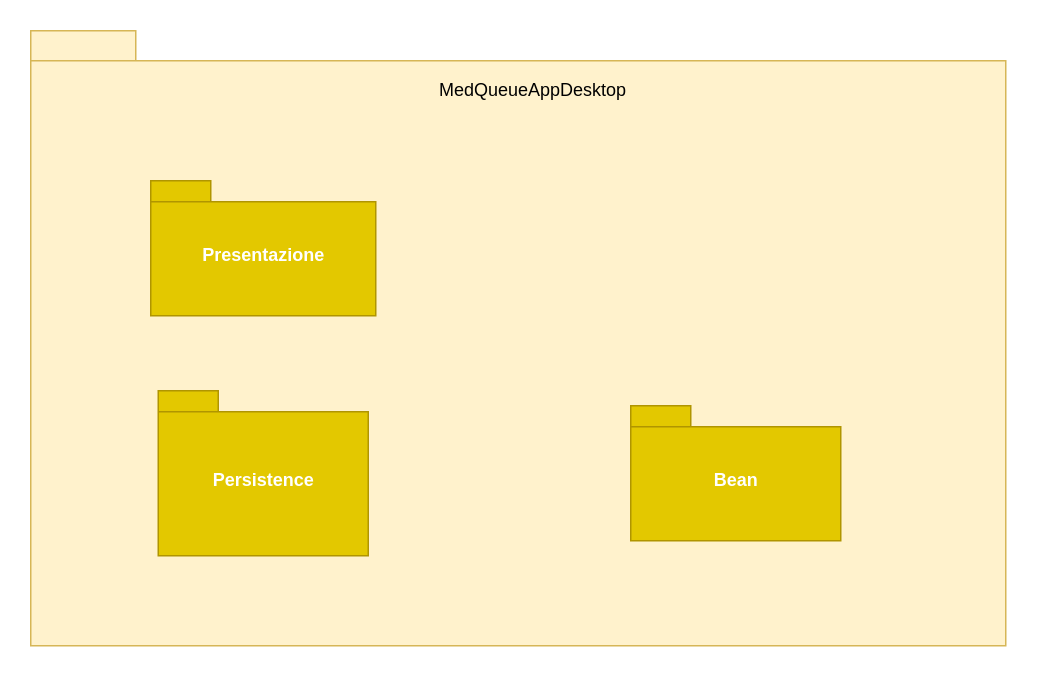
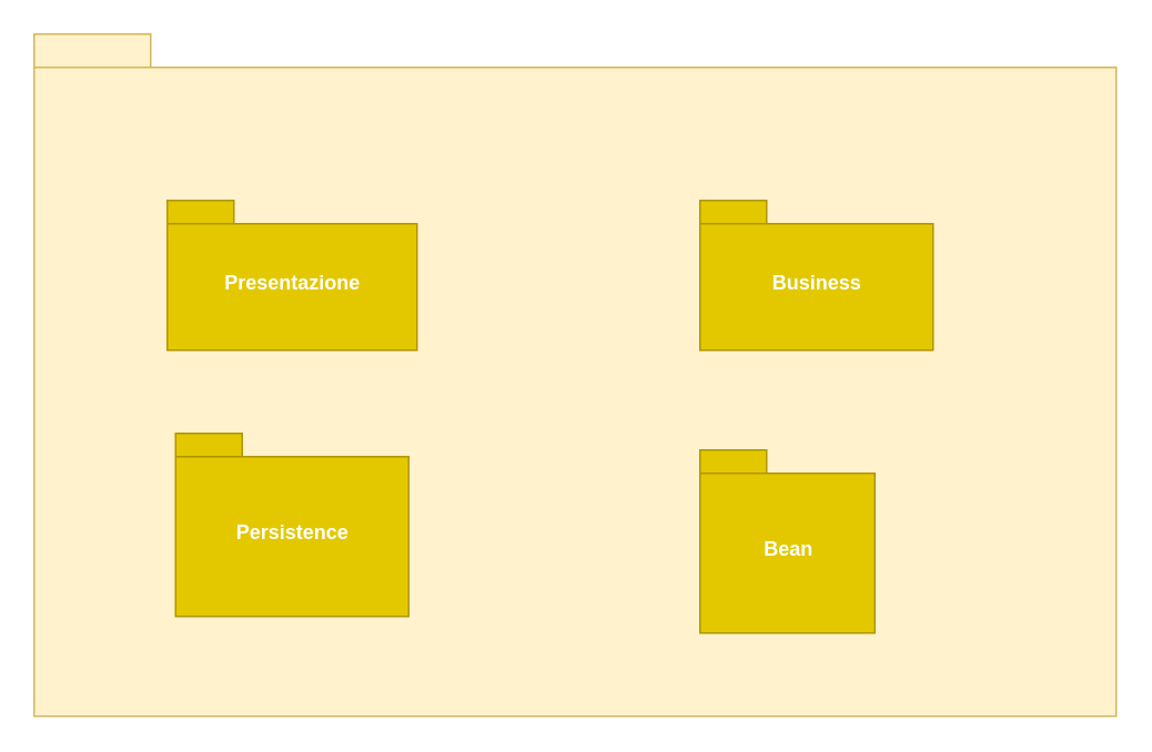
- <mxCell id="3" value="MedQueueAppDesktop" style="text;html=1;strokeColor=none;fillColor=none;align=center;verticalAlign=middle;whiteSpace=wrap;rounded=0;" vertex="1" parent="1"><mxGeometry x="335" y="50" width="40" height="20" as="geometry" /></mxCell>
+ <mxCell id="5" value="Business" style="shape=folder;fontStyle=1;spacingTop=10;tabWidth=40;tabHeight=14;tabPosition=left;html=1;fillColor=#e3c800;strokeColor=#B09500;fontColor=#ffffff;" vertex="1" parent="1"><mxGeometry x="420" y="120" width="140" height="90" as="geometry" /></mxCell>
- <mxCell id="7" value="Bean" style="shape=folder;fontStyle=1;spacingTop=10;tabWidth=40;tabHeight=14;tabPosition=left;html=1;fillColor=#e3c800;strokeColor=#B09500;fontColor=#ffffff;" vertex="1" parent="1"><mxGeometry x="420" y="270" width="140" height="90" as="geometry" /></mxCell>
+ <mxCell id="7" value="Bean" style="shape=folder;fontStyle=1;spacingTop=10;tabWidth=40;tabHeight=14;tabPosition=left;html=1;fillColor=#e3c800;strokeColor=#B09500;fontColor=#ffffff;" vertex="1" parent="1"><mxGeometry x="420" y="270" width="105" height="110" as="geometry" /></mxCell>
